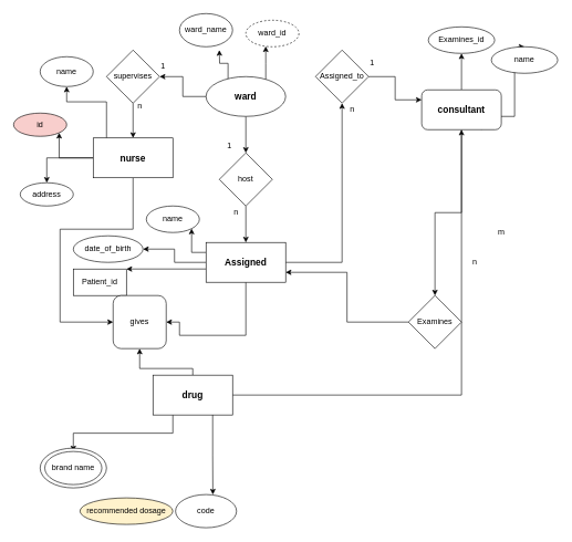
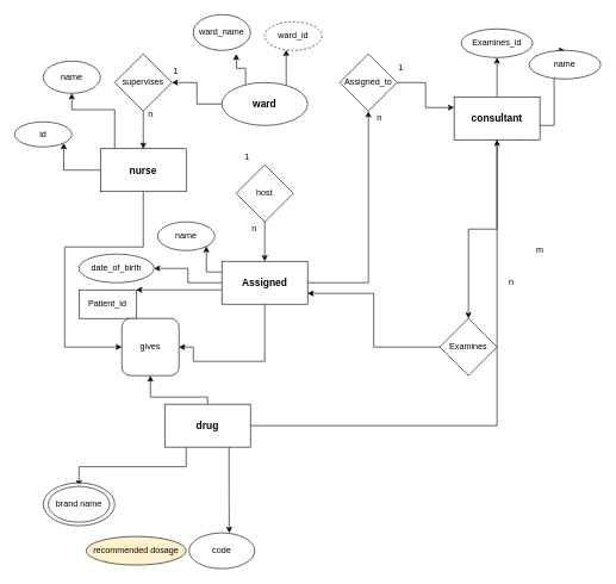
- <mxCell id="35" value="&lt;span style=&quot;font-size: 14px;&quot;&gt;&lt;b&gt;consultant&lt;/b&gt;&lt;/span&gt;" style="whiteSpace=wrap;html=1;rounded=1;" vertex="1" parent="1"><mxGeometry x="635" y="135" width="120" height="60" as="geometry" /></mxCell>
+ <mxCell id="35" value="&lt;span style=&quot;font-size: 14px;&quot;&gt;&lt;b&gt;consultant&lt;/b&gt;&lt;/span&gt;" style="rounded=0;whiteSpace=wrap;html=1;" vertex="1" parent="1"><mxGeometry x="635" y="135" width="120" height="60" as="geometry" /></mxCell>
- <mxCell id="23" value="id" style="ellipse;whiteSpace=wrap;html=1;rounded=0;fillColor=#f8cecc;" vertex="1" parent="1"><mxGeometry x="20" y="170" width="80" height="35" as="geometry" /></mxCell>
+ <mxCell id="23" value="id" style="ellipse;whiteSpace=wrap;html=1;rounded=0;" vertex="1" parent="1"><mxGeometry x="20" y="170" width="80" height="35" as="geometry" /></mxCell>
- <mxCell id="3" value="" style="edgeStyle=orthogonalEdgeStyle;rounded=0;orthogonalLoop=1;jettySize=auto;html=1;" edge="1" parent="1" source="6" target="40"><mxGeometry relative="1" as="geometry" /></mxCell>
- <mxCell id="18" value="" style="edgeStyle=orthogonalEdgeStyle;rounded=0;orthogonalLoop=1;jettySize=auto;html=1;" edge="1" parent="1" source="22" target="24"><mxGeometry relative="1" as="geometry" /></mxCell>
- <mxCell id="24" value="address" style="ellipse;whiteSpace=wrap;html=1;rounded=0;" vertex="1" parent="1"><mxGeometry x="30" y="275" width="80" height="35" as="geometry" /></mxCell>
